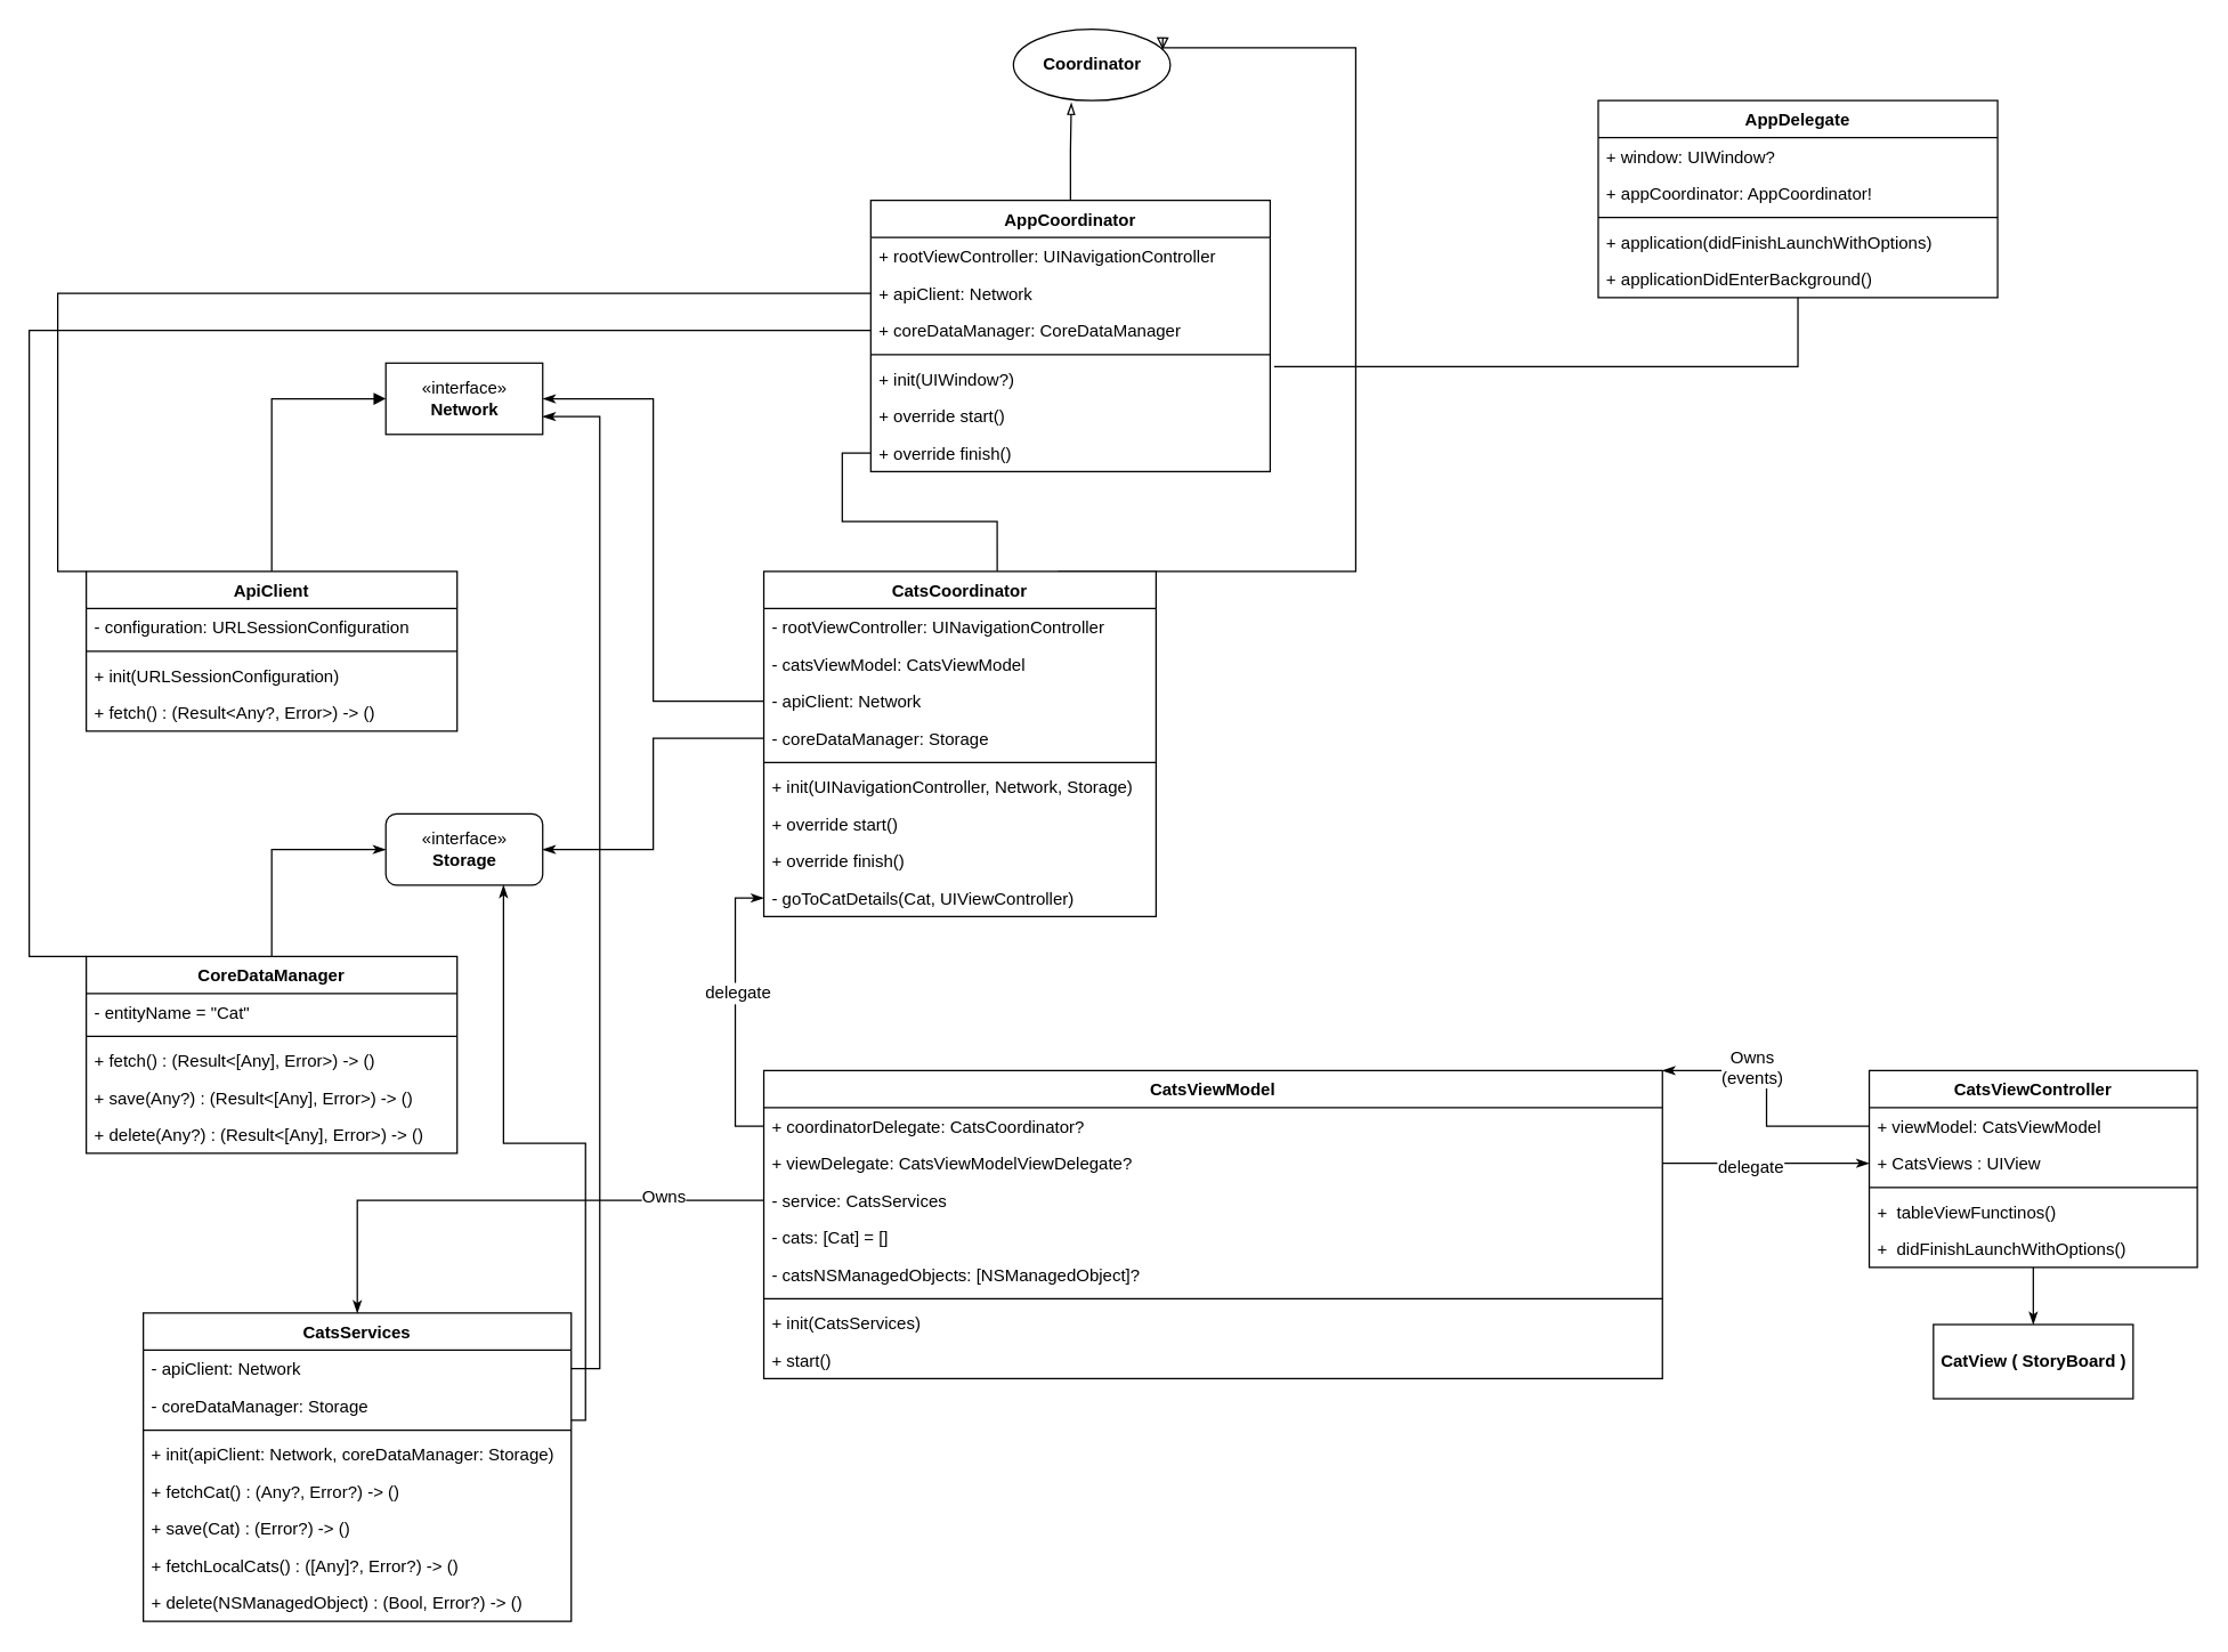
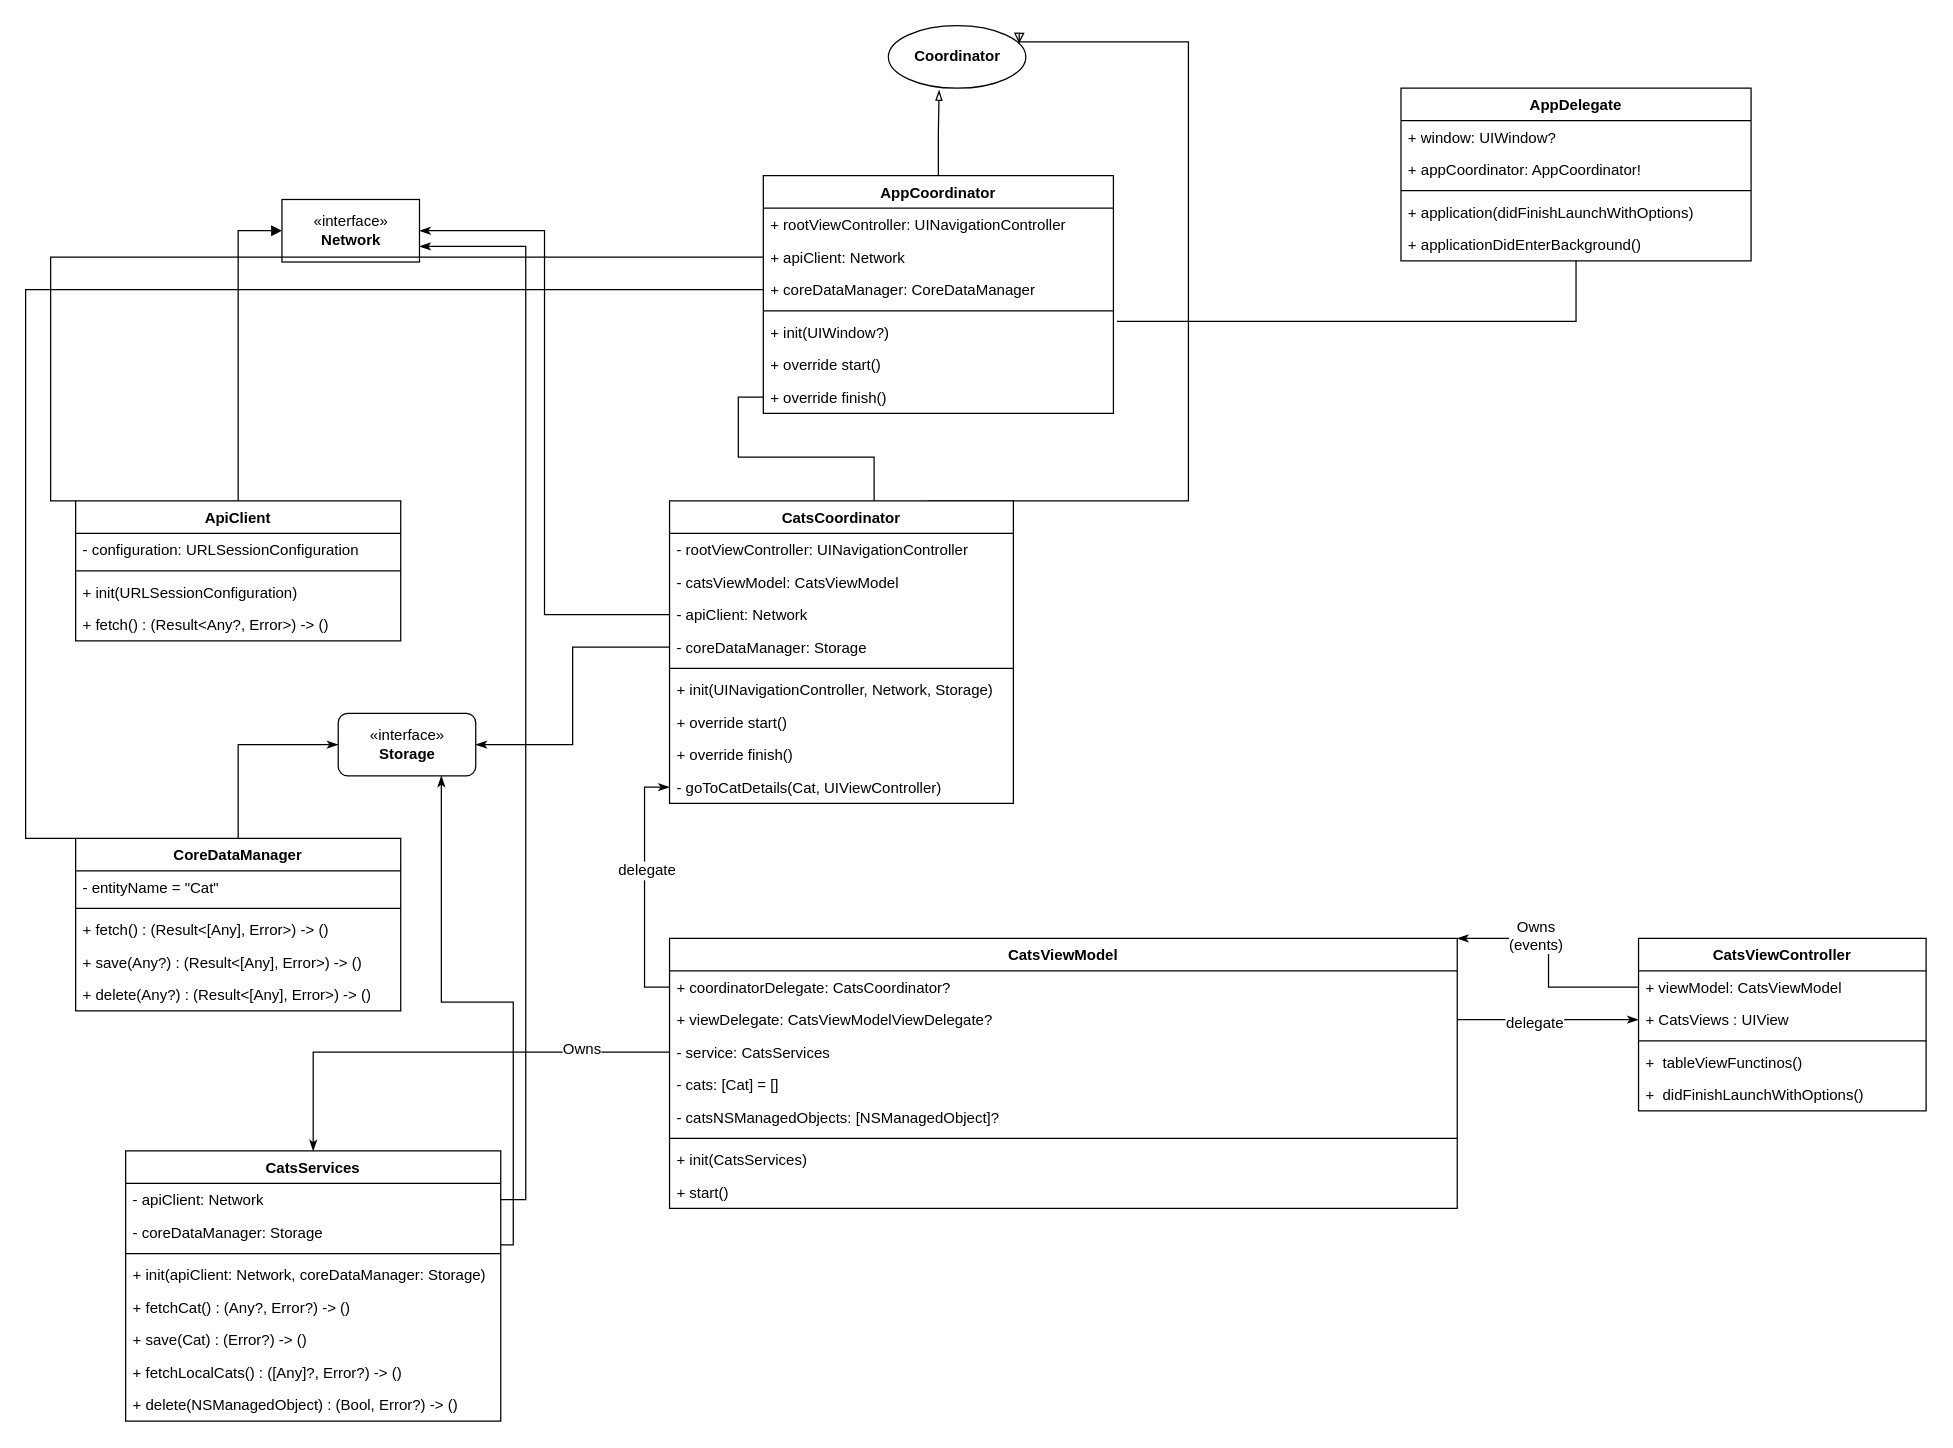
- <mxCell id="30" value="«interface»&lt;br&gt;&lt;b&gt;Network&lt;/b&gt;" style="html=1;fontFamily=Helvetica;fontSize=12;fontColor=default;fillColor=none;gradientColor=none;" vertex="1" parent="1"><mxGeometry x="270" y="254" width="110" height="50" as="geometry" /></mxCell>
+ <mxCell id="30" value="«interface»&lt;br&gt;&lt;b&gt;Network&lt;/b&gt;" style="html=1;fontFamily=Helvetica;fontSize=12;fontColor=default;fillColor=none;gradientColor=none;" vertex="1" parent="1"><mxGeometry x="225" y="159" width="110" height="50" as="geometry" /></mxCell>
- <mxCell id="58" style="edgeStyle=orthogonalEdgeStyle;rounded=0;orthogonalLoop=1;jettySize=auto;html=1;entryX=0.5;entryY=0;entryDx=0;entryDy=0;fontFamily=Helvetica;fontSize=12;fontColor=default;endArrow=classicThin;endFill=1;" edge="1" parent="1" source="59" target="83"><mxGeometry relative="1" as="geometry" /></mxCell>
- <mxCell id="83" value="&lt;b&gt;CatView ( StoryBoard )&lt;/b&gt;" style="html=1;fontFamily=Helvetica;fontSize=12;fontColor=default;fillColor=none;gradientColor=none;" vertex="1" parent="1"><mxGeometry x="1355" y="928" width="140" height="52" as="geometry" /></mxCell>
